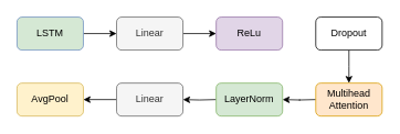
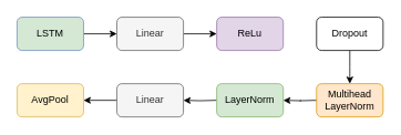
- <mxCell id="15" value="Multihead&lt;div&gt;Attention&lt;/div&gt;" style="rounded=1;whiteSpace=wrap;html=1;fillColor=#ffe6cc;strokeColor=#d79b00;" vertex="1" parent="1"><mxGeometry x="380" y="100" width="80" height="40" as="geometry" /></mxCell>
+ <mxCell id="15" value="Multihead&lt;div&gt;LayerNorm&lt;/div&gt;" style="rounded=1;whiteSpace=wrap;html=1;fillColor=#ffe6cc;strokeColor=#d79b00;" vertex="1" parent="1"><mxGeometry x="380" y="100" width="80" height="40" as="geometry" /></mxCell>
